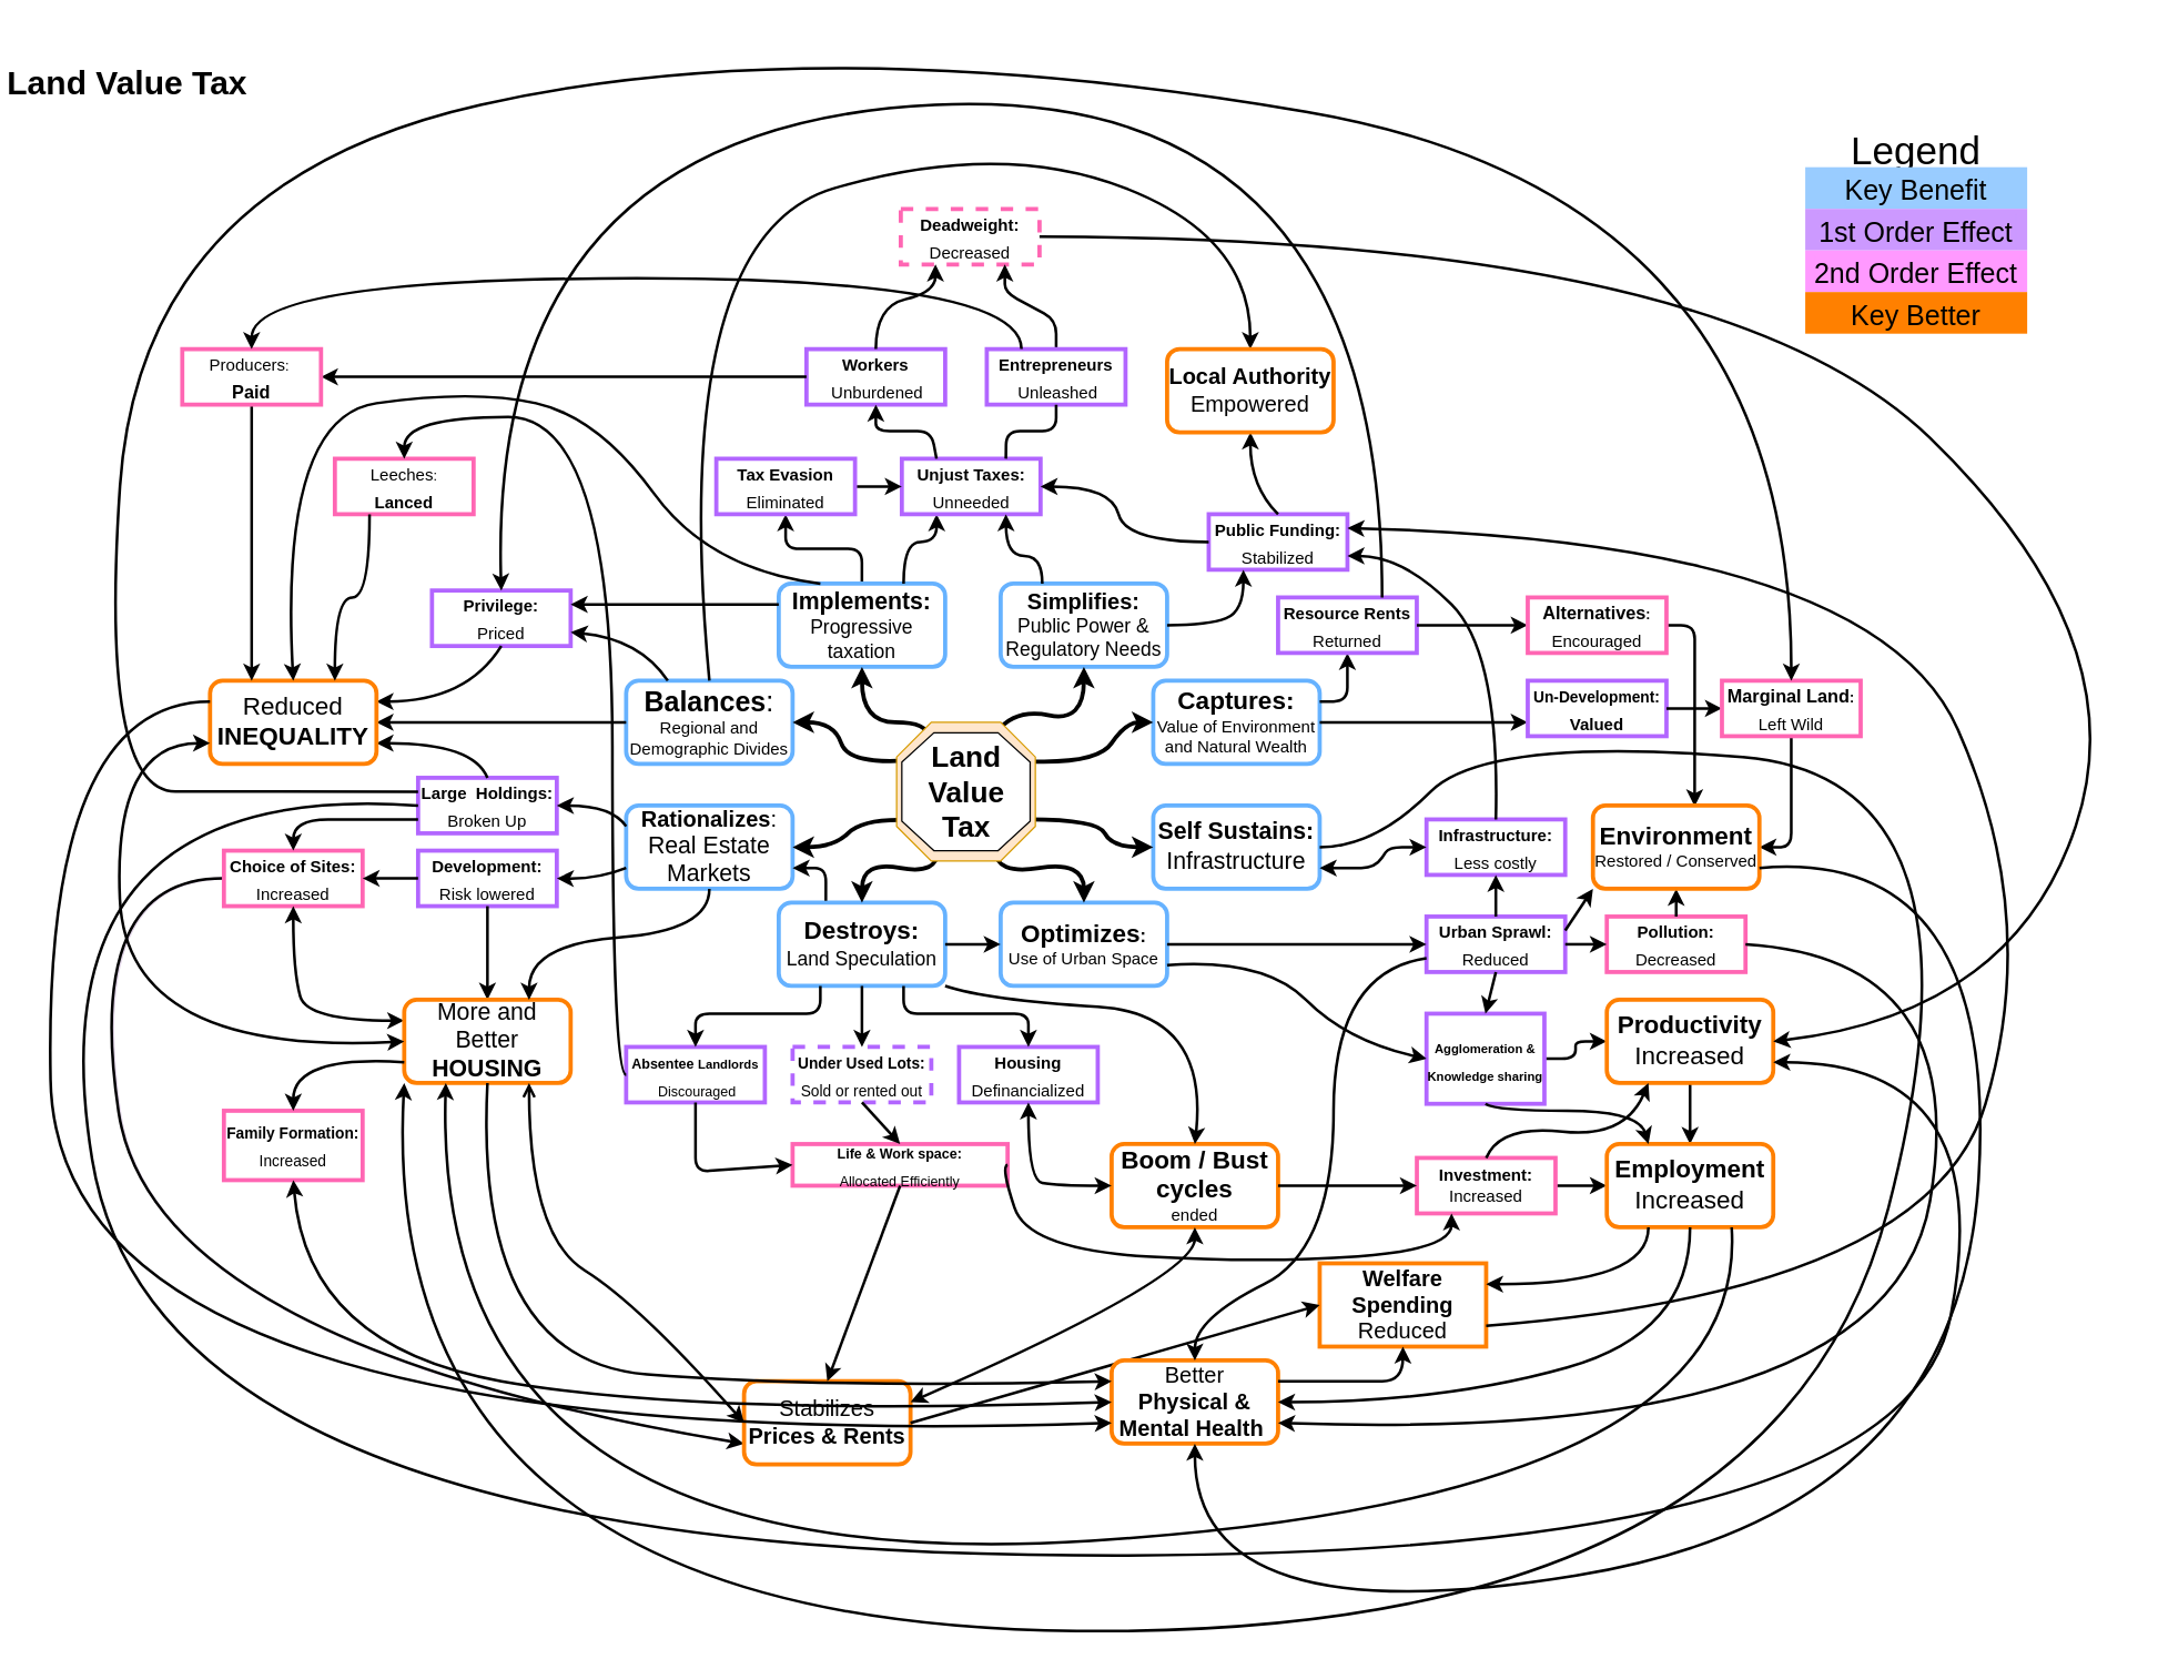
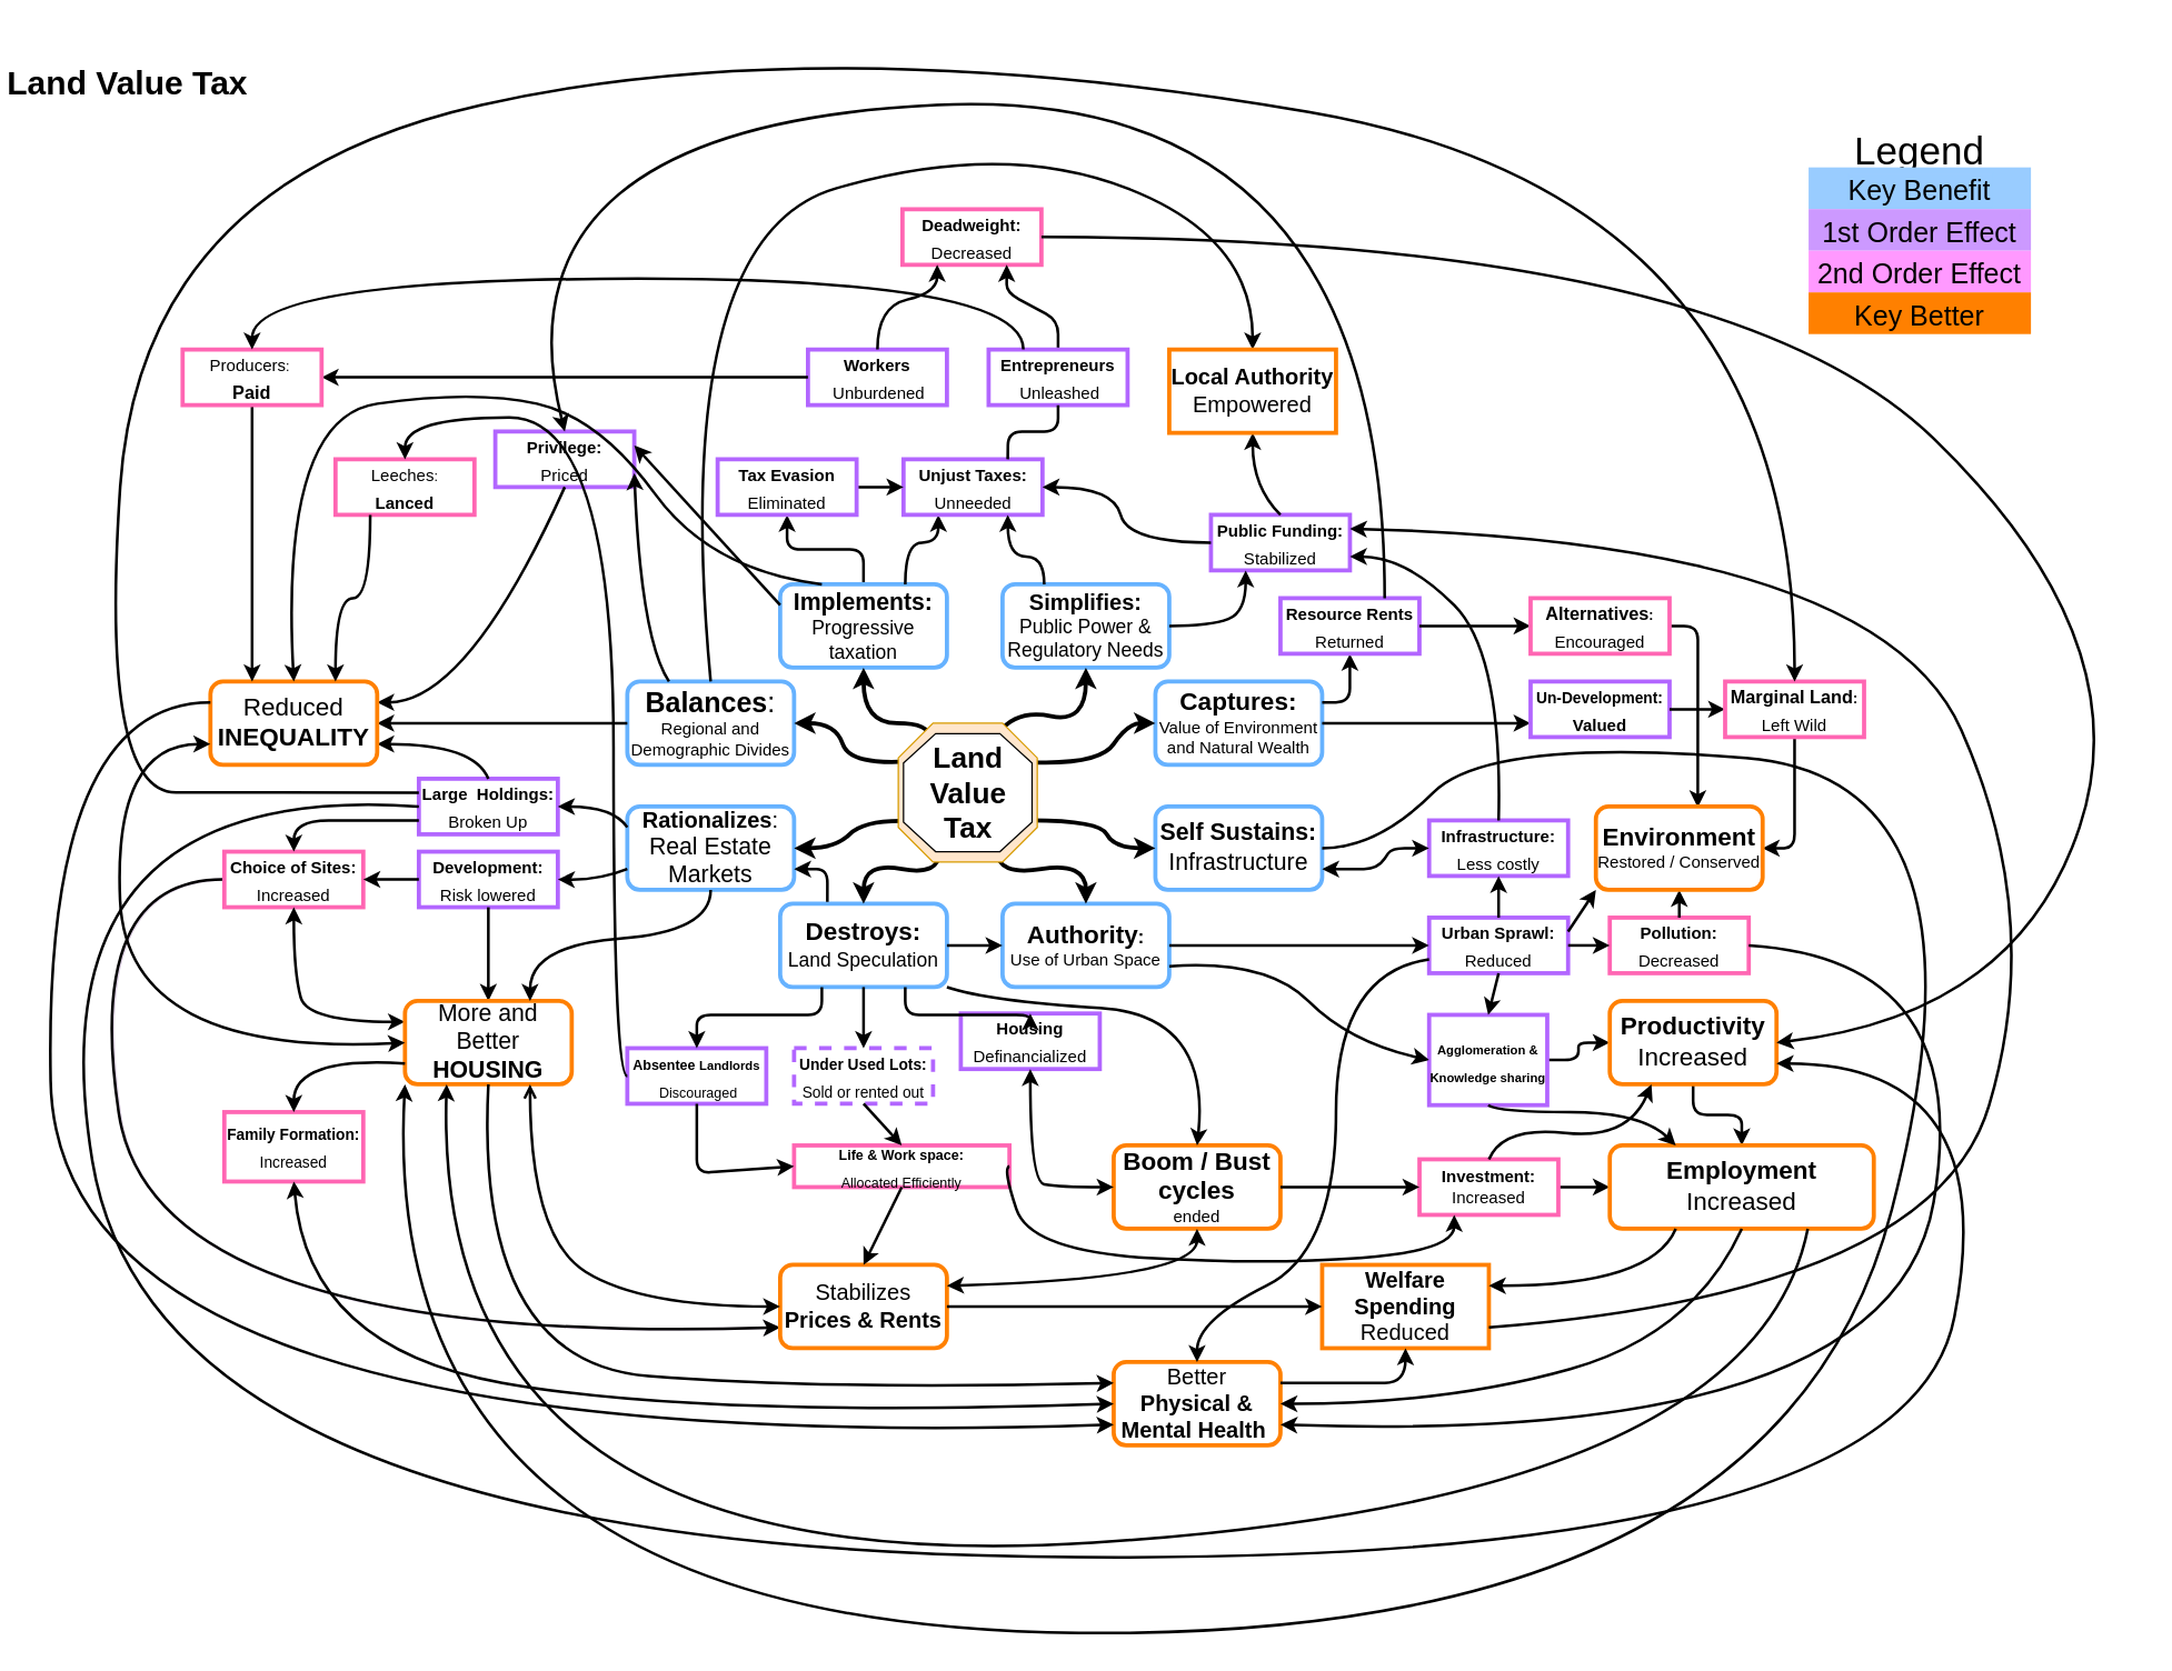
- <mxCell id="33" value="&lt;font style=&quot;font-size: 12px&quot;&gt;&lt;b&gt;Deadweight:&lt;br&gt;&lt;/b&gt;Decreased&lt;br&gt;&lt;/font&gt;" style="rounded=0;whiteSpace=wrap;html=1;shadow=0;sketch=0;fontSize=16;strokeColor=#FF66B3;strokeWidth=3;gradientColor=none;align=center;dashed=1;" vertex="1" parent="1"><mxGeometry x="648.93" y="150.14" width="100" height="40" as="geometry" /></mxCell>
+ <mxCell id="33" value="&lt;font style=&quot;font-size: 12px&quot;&gt;&lt;b&gt;Deadweight:&lt;br&gt;&lt;/b&gt;Decreased&lt;br&gt;&lt;/font&gt;" style="rounded=0;whiteSpace=wrap;html=1;shadow=0;sketch=0;fontSize=16;strokeColor=#FF66B3;strokeWidth=3;gradientColor=none;align=center;" vertex="1" parent="1"><mxGeometry x="648.93" y="150.14" width="100" height="40" as="geometry" /></mxCell>
- <mxCell id="138" value="&lt;font style=&quot;font-size: 16px&quot;&gt;&lt;b&gt;Local Authority&lt;/b&gt;&lt;br&gt;Empowered&lt;/font&gt;" style="rounded=1;whiteSpace=wrap;html=1;shadow=0;labelBackgroundColor=none;sketch=0;fontSize=12;strokeColor=#FF8000;strokeWidth=3;gradientColor=none;align=center;" vertex="1" parent="1"><mxGeometry x="840.93" y="251.14" width="120" height="60" as="geometry" /></mxCell>
+ <mxCell id="138" value="&lt;font style=&quot;font-size: 16px&quot;&gt;&lt;b&gt;Local Authority&lt;/b&gt;&lt;br&gt;Empowered&lt;/font&gt;" style="whiteSpace=wrap;html=1;shadow=0;labelBackgroundColor=none;sketch=0;fontSize=12;strokeColor=#FF8000;strokeWidth=3;gradientColor=none;align=center;rounded=0;" vertex="1" parent="1"><mxGeometry x="840.93" y="251.14" width="120" height="60" as="geometry" /></mxCell>
- <mxCell id="56" value="" style="endArrow=classic;html=1;rounded=1;fontSize=15;strokeWidth=2;entryX=0.5;entryY=1;entryDx=0;entryDy=0;exitX=0.25;exitY=0;exitDx=0;exitDy=0;" edge="1" parent="1" source="43" target="23"><mxGeometry width="50" height="50" relative="1" as="geometry"><mxPoint x="720.93" y="450.14" as="sourcePoint" /><mxPoint x="770.93" y="400.14" as="targetPoint" /><Array as="points"><mxPoint x="670.93" y="310.14" /><mxPoint x="630.93" y="310.14" /></Array></mxGeometry></mxCell>
- <mxCell id="40" value="&lt;font style=&quot;font-size: 12px&quot;&gt;&lt;b&gt;Privilege:&lt;/b&gt;&lt;br&gt;Priced&lt;/font&gt;" style="rounded=0;whiteSpace=wrap;html=1;shadow=0;sketch=0;fontSize=16;strokeColor=#B266FF;strokeWidth=3;gradientColor=none;align=center;" vertex="1" parent="1"><mxGeometry x="310.93" y="425.14" width="100" height="40" as="geometry" /></mxCell>
+ <mxCell id="40" value="&lt;font style=&quot;font-size: 12px&quot;&gt;&lt;b&gt;Privilege:&lt;/b&gt;&lt;br&gt;Priced&lt;/font&gt;" style="rounded=0;whiteSpace=wrap;html=1;shadow=0;sketch=0;fontSize=16;strokeColor=#B266FF;strokeWidth=3;gradientColor=none;align=center;" vertex="1" parent="1"><mxGeometry x="355.93" y="310.14" width="100" height="40" as="geometry" /></mxCell>
- <mxCell id="9" value="&lt;b&gt;&lt;font style=&quot;font-size: 18px&quot;&gt;Optimizes&lt;/font&gt;&lt;span style=&quot;font-size: 13px&quot;&gt;:&lt;/span&gt;&lt;/b&gt;&lt;br&gt;&lt;font style=&quot;font-size: 12px&quot;&gt;Use of Urban Space&lt;/font&gt;" style="rounded=1;whiteSpace=wrap;html=1;strokeColor=#66B2FF;strokeWidth=3;" vertex="1" parent="1"><mxGeometry x="720.93" y="650.14" width="120" height="60" as="geometry" /></mxCell>
+ <mxCell id="9" value="&lt;b&gt;&lt;font style=&quot;font-size: 18px&quot;&gt;Authority&lt;/font&gt;&lt;span style=&quot;font-size: 13px&quot;&gt;:&lt;/span&gt;&lt;/b&gt;&lt;br&gt;&lt;font style=&quot;font-size: 12px&quot;&gt;Use of Urban Space&lt;/font&gt;" style="rounded=1;whiteSpace=wrap;html=1;strokeColor=#66B2FF;strokeWidth=3;" vertex="1" parent="1"><mxGeometry x="720.93" y="650.14" width="120" height="60" as="geometry" /></mxCell>
- <mxCell id="28" value="&lt;font style=&quot;font-size: 12px&quot;&gt;&lt;b&gt;Housing&lt;br&gt;&lt;/b&gt;Definancialized&lt;br&gt;&lt;/font&gt;" style="rounded=0;whiteSpace=wrap;html=1;shadow=0;sketch=0;fontSize=16;strokeColor=#B266FF;strokeWidth=3;gradientColor=none;align=center;" vertex="1" parent="1"><mxGeometry x="690.93" y="754.14" width="100" height="40" as="geometry" /></mxCell>
+ <mxCell id="28" value="&lt;font style=&quot;font-size: 12px&quot;&gt;&lt;b&gt;Housing&lt;br&gt;&lt;/b&gt;Definancialized&lt;br&gt;&lt;/font&gt;" style="rounded=0;whiteSpace=wrap;html=1;shadow=0;sketch=0;fontSize=16;strokeColor=#B266FF;strokeWidth=3;gradientColor=none;align=center;" vertex="1" parent="1"><mxGeometry x="690.93" y="729.14" width="100" height="40" as="geometry" /></mxCell>
- <mxCell id="92" value="&lt;font style=&quot;font-size: 18px&quot;&gt;&lt;b&gt;Employment&lt;br&gt;&lt;/b&gt;Increased&lt;/font&gt;" style="rounded=1;whiteSpace=wrap;html=1;shadow=0;labelBackgroundColor=none;sketch=0;fontSize=12;strokeColor=#FF8000;strokeWidth=3;gradientColor=none;align=center;" vertex="1" parent="1"><mxGeometry x="1157.93" y="824.14" width="120" height="60" as="geometry" /></mxCell>
+ <mxCell id="92" value="&lt;font style=&quot;font-size: 18px&quot;&gt;&lt;b&gt;Employment&lt;br&gt;&lt;/b&gt;Increased&lt;/font&gt;" style="rounded=1;whiteSpace=wrap;html=1;shadow=0;labelBackgroundColor=none;sketch=0;fontSize=12;strokeColor=#FF8000;strokeWidth=3;gradientColor=none;align=center;" vertex="1" parent="1"><mxGeometry x="1157.93" y="824.14" width="190" height="60" as="geometry" /></mxCell>
- <mxCell id="76" value="&lt;font style=&quot;font-size: 16px&quot;&gt;Stabilizes&lt;br&gt;&lt;b&gt;Prices &amp;amp; Rents&lt;/b&gt;&lt;/font&gt;" style="rounded=1;whiteSpace=wrap;html=1;shadow=0;labelBackgroundColor=none;sketch=0;fontSize=12;strokeColor=#FF8000;strokeWidth=3;gradientColor=none;align=center;" vertex="1" parent="1"><mxGeometry x="535.93" y="995.14" width="120" height="60" as="geometry" /></mxCell>
+ <mxCell id="76" value="&lt;font style=&quot;font-size: 16px&quot;&gt;Stabilizes&lt;br&gt;&lt;b&gt;Prices &amp;amp; Rents&lt;/b&gt;&lt;/font&gt;" style="rounded=1;whiteSpace=wrap;html=1;shadow=0;labelBackgroundColor=none;sketch=0;fontSize=12;strokeColor=#FF8000;strokeWidth=3;gradientColor=none;align=center;" vertex="1" parent="1"><mxGeometry x="560.93" y="910.14" width="120" height="60" as="geometry" /></mxCell>
- <mxCell id="128" value="" style="curved=1;endArrow=none;html=1;rounded=1;fontSize=15;strokeWidth=2;entryX=1;entryY=0.75;entryDx=0;entryDy=0;exitX=0.5;exitY=1;exitDx=0;exitDy=0;startArrow=classic;startFill=1;endFill=0;" edge="1" parent="1" source="95" target="114"><mxGeometry width="50" height="50" relative="1" as="geometry"><mxPoint x="850.93" y="705.14" as="sourcePoint" /><mxPoint x="1037.93" y="760.14" as="targetPoint" /><Array as="points"><mxPoint x="860.93" y="1180.14" /><mxPoint x="1410.93" y="1090.14" /><mxPoint x="1440.93" y="610.14" /></Array></mxGeometry></mxCell>
